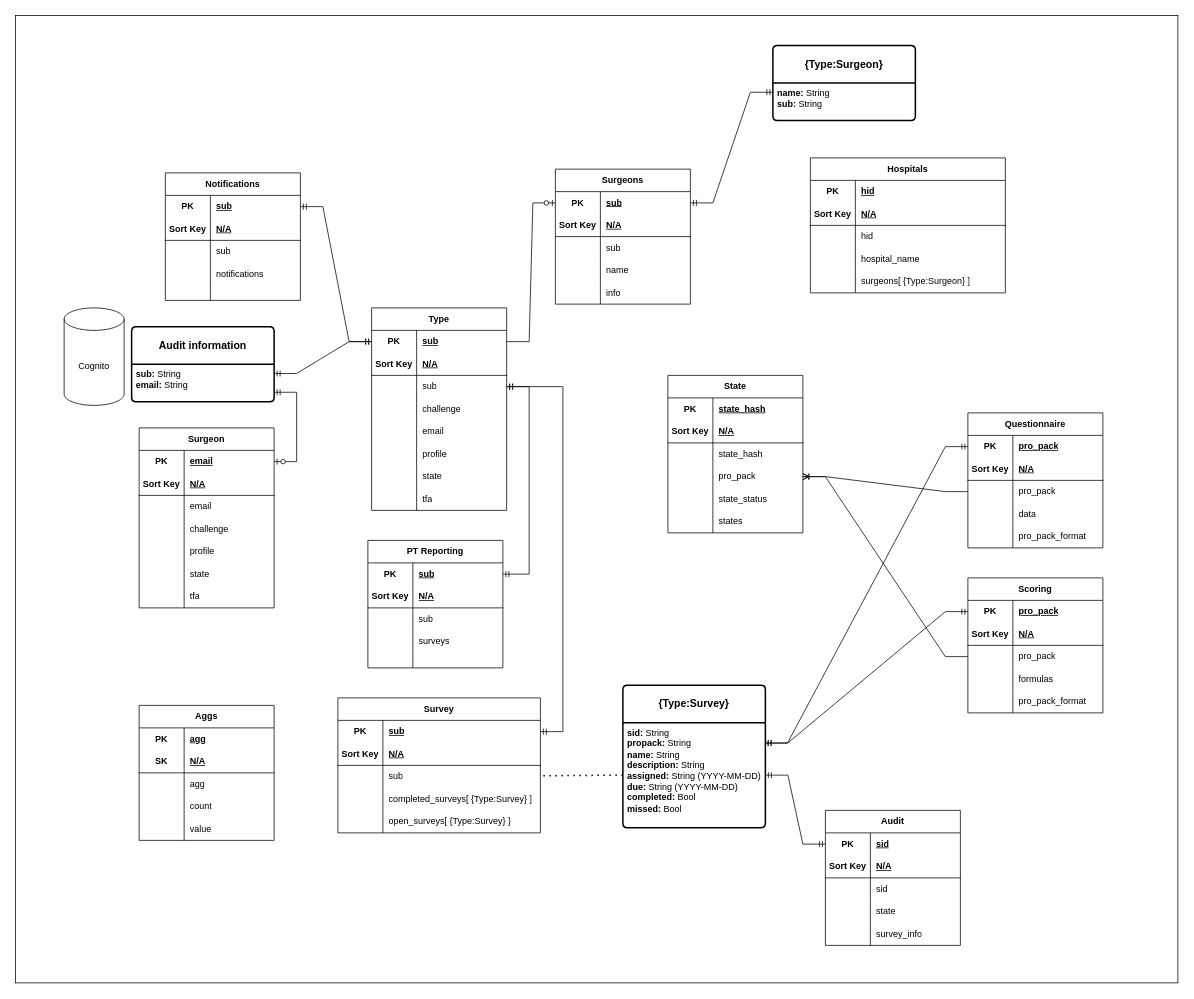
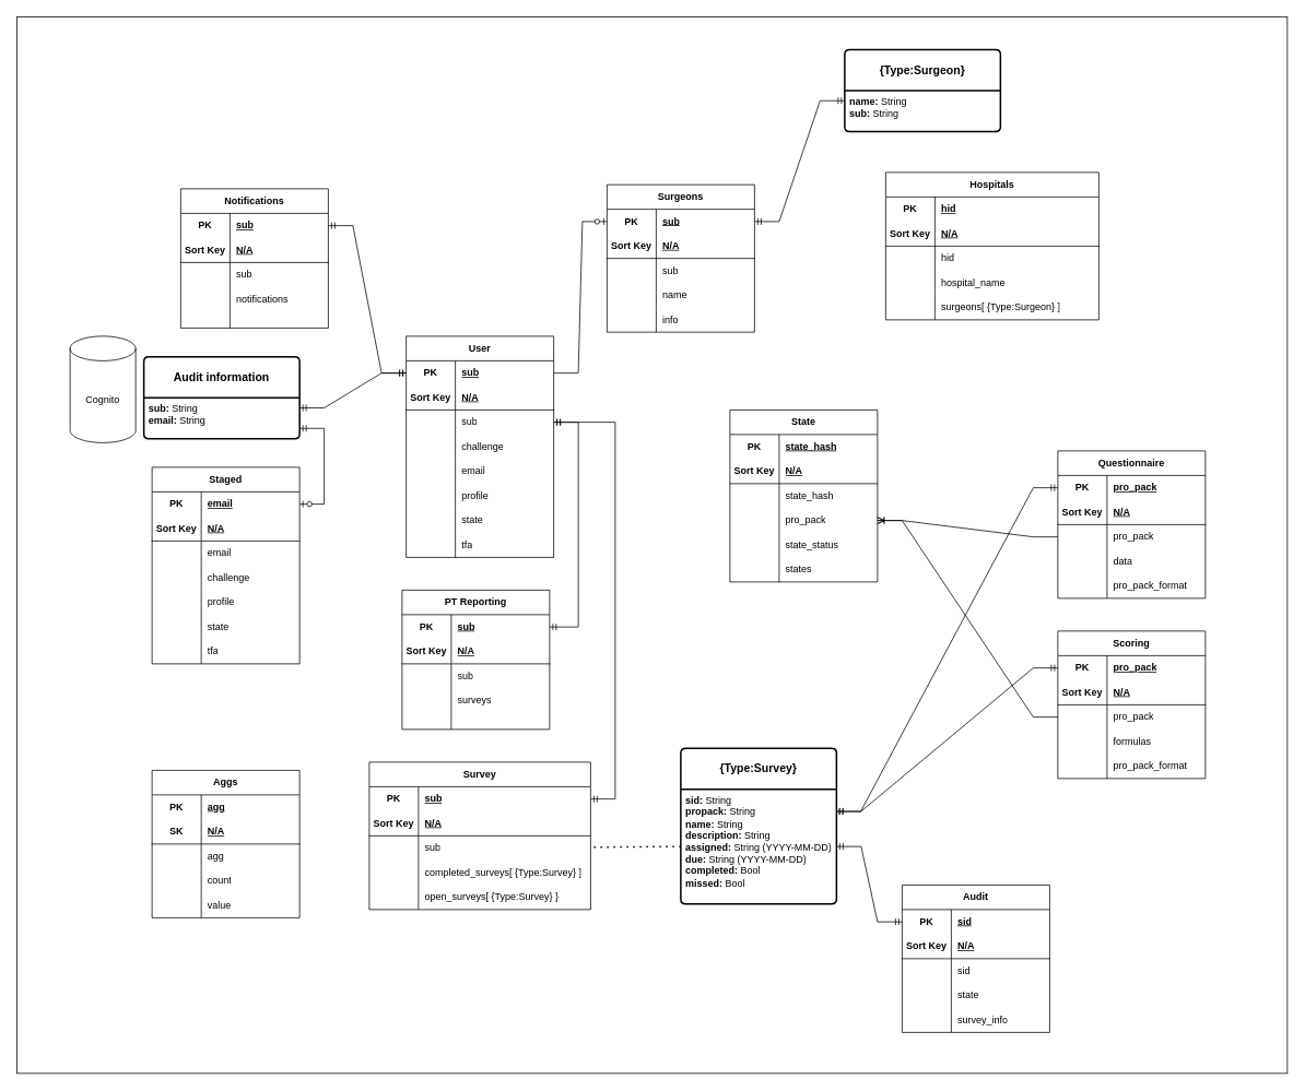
- <mxCell id="156" value="Type" style="shape=table;startSize=30;container=1;collapsible=1;childLayout=tableLayout;fixedRows=1;rowLines=0;fontStyle=1;align=center;resizeLast=1;html=1;whiteSpace=wrap;" vertex="1" parent="1"><mxGeometry x="495" y="410" width="180" height="270" as="geometry" /></mxCell>
+ <mxCell id="156" value="User" style="shape=table;startSize=30;container=1;collapsible=1;childLayout=tableLayout;fixedRows=1;rowLines=0;fontStyle=1;align=center;resizeLast=1;html=1;whiteSpace=wrap;" vertex="1" parent="1"><mxGeometry x="495" y="410" width="180" height="270" as="geometry" /></mxCell>
- <mxCell id="83" value="Surgeon" style="shape=table;startSize=30;container=1;collapsible=1;childLayout=tableLayout;fixedRows=1;rowLines=0;fontStyle=1;align=center;resizeLast=1;html=1;whiteSpace=wrap;" vertex="1" parent="1"><mxGeometry x="185" y="570" width="180" height="240" as="geometry" /></mxCell>
+ <mxCell id="83" value="Staged" style="shape=table;startSize=30;container=1;collapsible=1;childLayout=tableLayout;fixedRows=1;rowLines=0;fontStyle=1;align=center;resizeLast=1;html=1;whiteSpace=wrap;" vertex="1" parent="1"><mxGeometry x="185" y="570" width="180" height="240" as="geometry" /></mxCell>
